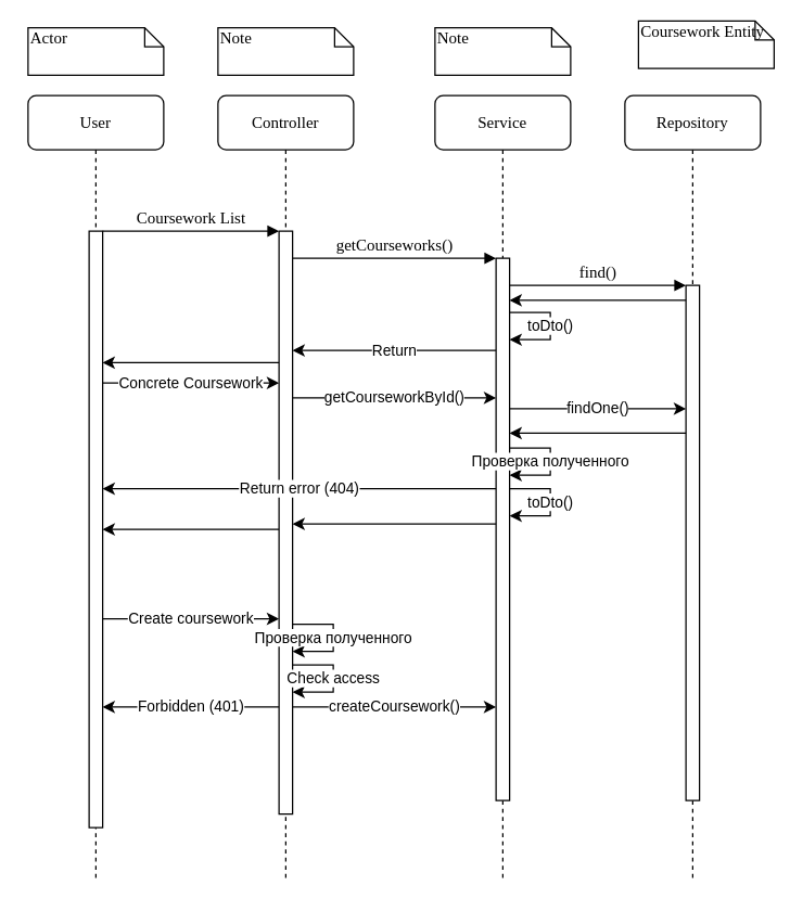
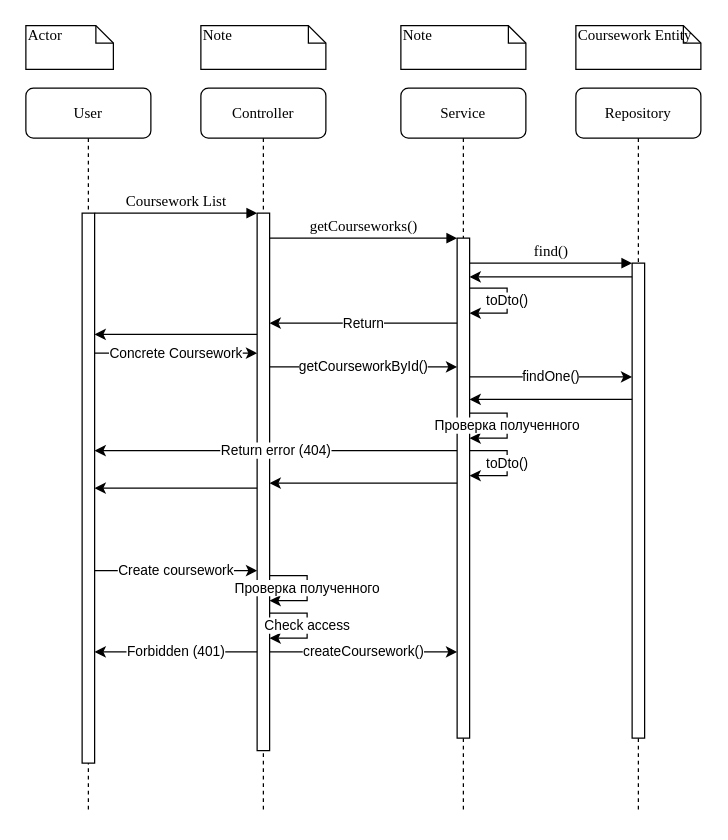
- <mxCell id="21" value="Coursework Entity" style="shape=note;whiteSpace=wrap;html=1;size=14;verticalAlign=top;align=left;spacingTop=-6;rounded=0;shadow=0;comic=0;labelBackgroundColor=none;strokeWidth=1;fontFamily=Verdana;fontSize=12" parent="1" vertex="1"><mxGeometry x="470" y="15" width="100" height="35" as="geometry" /></mxCell>
+ <mxCell id="21" value="Coursework Entity" style="shape=note;whiteSpace=wrap;html=1;size=14;verticalAlign=top;align=left;spacingTop=-6;rounded=0;shadow=0;comic=0;labelBackgroundColor=none;strokeWidth=1;fontFamily=Verdana;fontSize=12" parent="1" vertex="1"><mxGeometry x="460" y="20" width="100" height="35" as="geometry" /></mxCell>
- <mxCell id="18" value="Actor" style="shape=note;whiteSpace=wrap;html=1;size=14;verticalAlign=top;align=left;spacingTop=-6;rounded=0;shadow=0;comic=0;labelBackgroundColor=none;strokeWidth=1;fontFamily=Verdana;fontSize=12" parent="1" vertex="1"><mxGeometry x="20" y="20" width="100" height="35" as="geometry" /></mxCell>
+ <mxCell id="18" value="Actor" style="shape=note;whiteSpace=wrap;html=1;size=14;verticalAlign=top;align=left;spacingTop=-6;rounded=0;shadow=0;comic=0;labelBackgroundColor=none;strokeWidth=1;fontFamily=Verdana;fontSize=12" parent="1" vertex="1"><mxGeometry x="20" y="20" width="70" height="35" as="geometry" /></mxCell>
